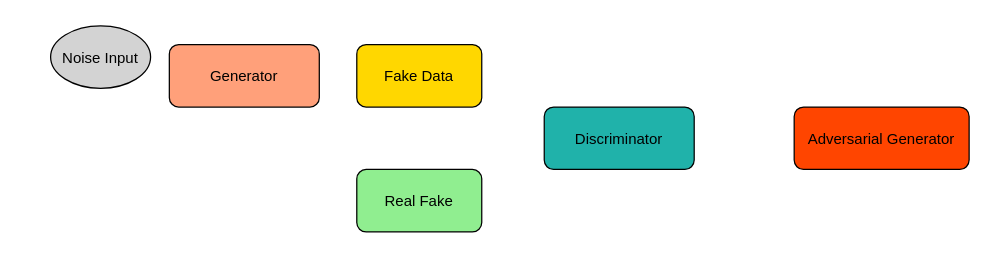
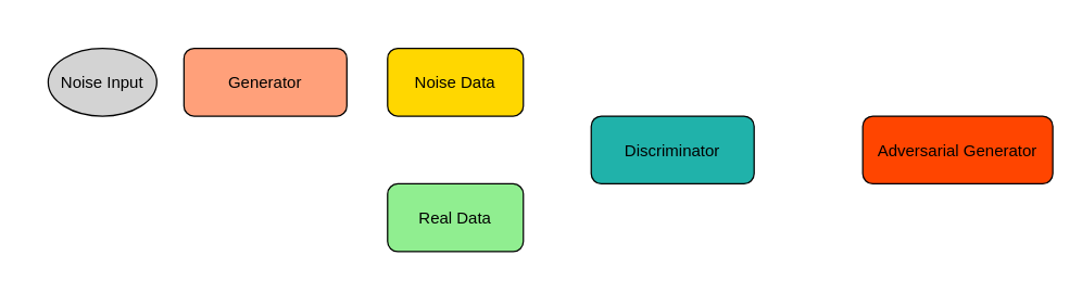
- <mxCell id="2" value="Noise Input" style="ellipse;fillColor=#D3D3D3;" vertex="1" parent="1"><mxGeometry x="25" y="5" width="80" height="50" as="geometry" /></mxCell>
+ <mxCell id="2" value="Noise Input" style="ellipse;fillColor=#D3D3D3;" vertex="1" parent="1"><mxGeometry x="20" y="20" width="80" height="50" as="geometry" /></mxCell>
- <mxCell id="4" value="Fake Data" style="rounded=1;fillColor=#FFD700;" vertex="1" parent="1"><mxGeometry x="270" y="20" width="100" height="50" as="geometry" /></mxCell>
+ <mxCell id="4" value="Noise Data" style="rounded=1;fillColor=#FFD700;" vertex="1" parent="1"><mxGeometry x="270" y="20" width="100" height="50" as="geometry" /></mxCell>
- <mxCell id="5" value="Real Fake" style="rounded=1;fillColor=#90EE90;" vertex="1" parent="1"><mxGeometry x="270" y="120" width="100" height="50" as="geometry" /></mxCell>
+ <mxCell id="5" value="Real Data" style="rounded=1;fillColor=#90EE90;" vertex="1" parent="1"><mxGeometry x="270" y="120" width="100" height="50" as="geometry" /></mxCell>
